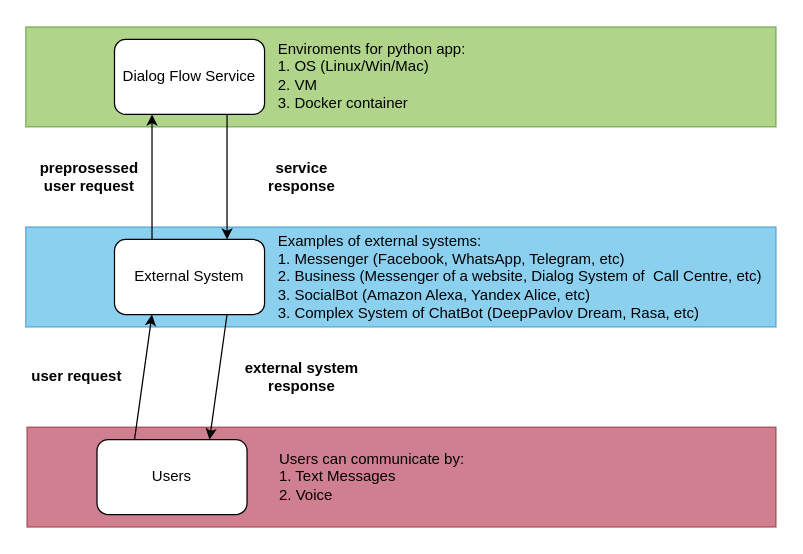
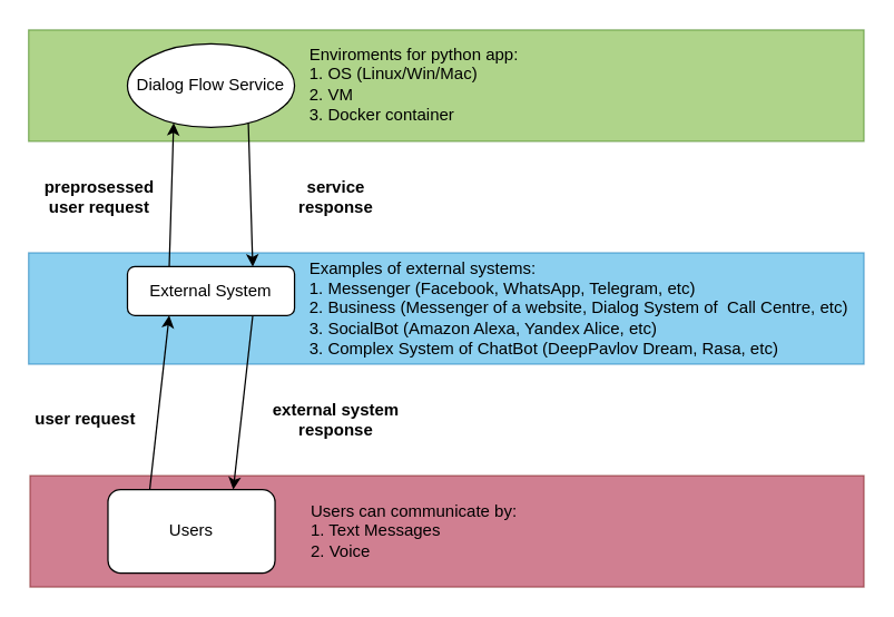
- <mxCell id="5" value="Dialog Flow Service" style="rounded=1;whiteSpace=wrap;html=1;" parent="1" vertex="1"><mxGeometry x="91" y="31" width="120" height="60" as="geometry" /></mxCell>
+ <mxCell id="5" value="Dialog Flow Service" style="ellipse;whiteSpace=wrap;html=1;" parent="1" vertex="1"><mxGeometry x="91" y="31" width="120" height="60" as="geometry" /></mxCell>
- <mxCell id="6" value="External System" style="rounded=1;whiteSpace=wrap;html=1;" parent="1" vertex="1"><mxGeometry x="91" y="191" width="120" height="60" as="geometry" /></mxCell>
+ <mxCell id="6" value="External System" style="rounded=1;whiteSpace=wrap;html=1;" parent="1" vertex="1"><mxGeometry x="91" y="191" width="120" height="35" as="geometry" /></mxCell>
